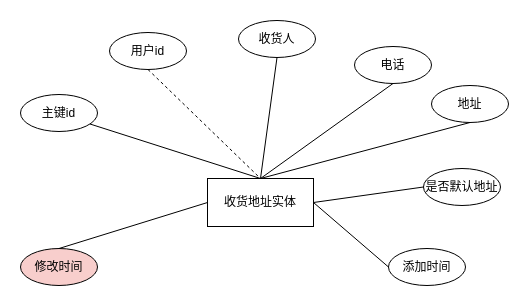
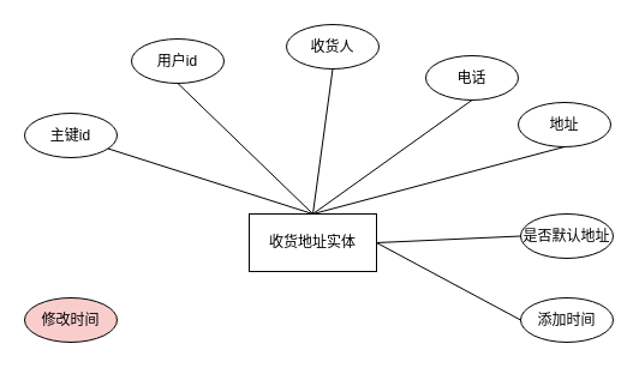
- <mxCell id="9" style="rounded=0;orthogonalLoop=1;jettySize=auto;html=1;endArrow=none;startFill=0;exitX=0.5;exitY=1;exitDx=0;exitDy=0;entryX=0.5;entryY=0;entryDx=0;entryDy=0;dashed=1;" parent="1" source="11" target="2" edge="1"><mxGeometry relative="1" as="geometry"><mxPoint x="232.5" y="74" as="sourcePoint" /><mxPoint x="238" y="176" as="targetPoint" /></mxGeometry></mxCell>
+ <mxCell id="9" style="rounded=0;orthogonalLoop=1;jettySize=auto;html=1;endArrow=none;startFill=0;exitX=0.5;exitY=1;exitDx=0;exitDy=0;entryX=0.5;entryY=0;entryDx=0;entryDy=0;" parent="1" source="11" target="2" edge="1"><mxGeometry relative="1" as="geometry"><mxPoint x="232.5" y="74" as="sourcePoint" /><mxPoint x="238" y="176" as="targetPoint" /></mxGeometry></mxCell>
- <mxCell id="15" value="是否默认地址" style="ellipse;whiteSpace=wrap;html=1;" parent="1" vertex="1"><mxGeometry x="423" y="168" width="77" height="37" as="geometry" /></mxCell>
+ <mxCell id="15" value="是否默认地址" style="ellipse;whiteSpace=wrap;html=1;" parent="1" vertex="1"><mxGeometry x="433" y="178" width="77" height="37" as="geometry" /></mxCell>
- <mxCell id="18" style="rounded=0;orthogonalLoop=1;jettySize=auto;html=1;endArrow=none;startFill=0;entryX=0;entryY=0.5;entryDx=0;entryDy=0;exitX=0.5;exitY=0;exitDx=0;exitDy=0;" parent="1" source="17" target="2" edge="1"><mxGeometry relative="1" as="geometry"><mxPoint x="328" y="291" as="sourcePoint" /><mxPoint x="270" y="236" as="targetPoint" /></mxGeometry></mxCell>
- <mxCell id="8" value="添加时间" style="ellipse;whiteSpace=wrap;html=1;" parent="1" vertex="1"><mxGeometry x="388" y="248" width="77" height="37" as="geometry" /></mxCell>
+ <mxCell id="8" value="添加时间" style="ellipse;whiteSpace=wrap;html=1;" parent="1" vertex="1"><mxGeometry x="433" y="248" width="77" height="37" as="geometry" /></mxCell>
